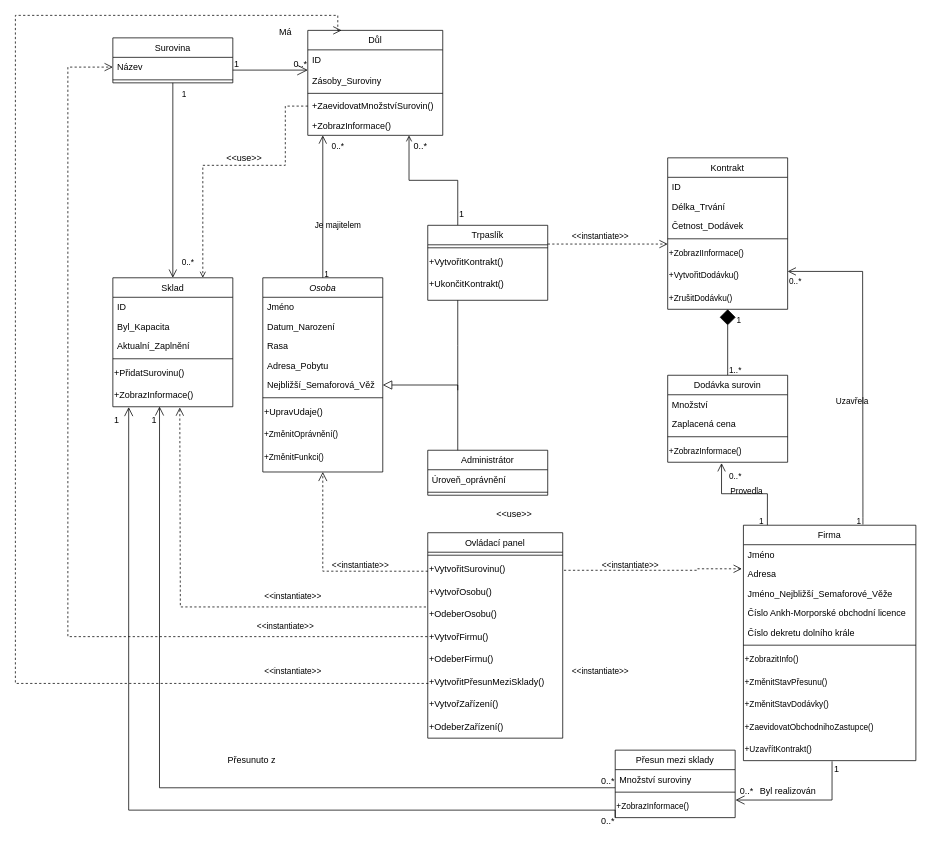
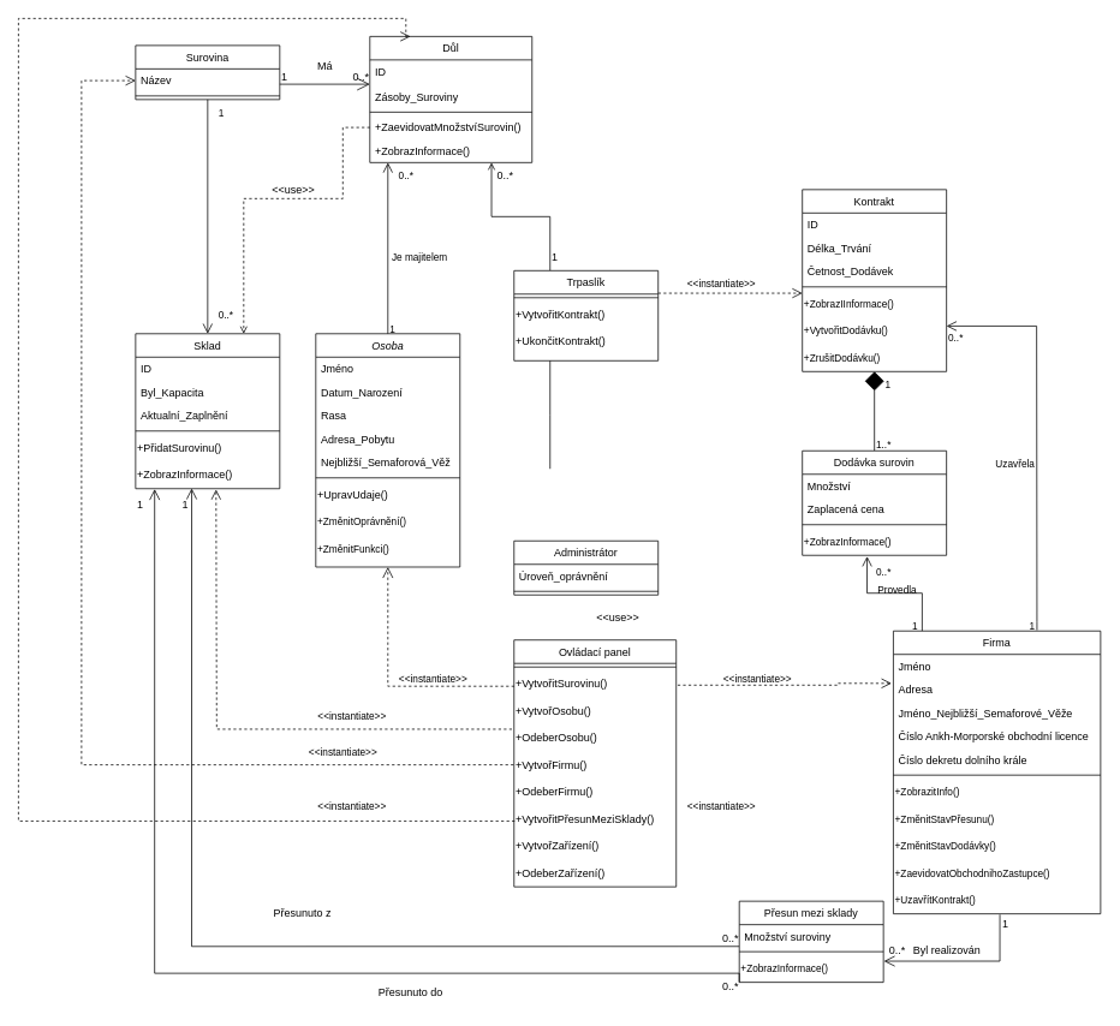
- <mxCell id="61" value="Má" style="text;html=1;align=center;verticalAlign=middle;resizable=0;points=[];autosize=1;strokeColor=none;fillColor=none;" parent="1" vertex="1"><mxGeometry x="360" y="28" width="40" height="30" as="geometry" /></mxCell>
+ <mxCell id="61" value="Má" style="text;html=1;align=center;verticalAlign=middle;resizable=0;points=[];autosize=1;strokeColor=none;fillColor=none;" parent="1" vertex="1"><mxGeometry x="340" y="58" width="40" height="30" as="geometry" /></mxCell>
- <mxCell id="103" value="Je majitelem" style="text;html=1;align=center;verticalAlign=middle;resizable=0;points=[];autosize=1;strokeColor=none;fillColor=none;fontSize=11;fontFamily=Helvetica;fontColor=default;" parent="1" vertex="1"><mxGeometry x="405" y="285" width="90" height="30" as="geometry" /></mxCell>
+ <mxCell id="103" value="Je majitelem" style="text;html=1;align=center;verticalAlign=middle;resizable=0;points=[];autosize=1;strokeColor=none;fillColor=none;fontSize=11;fontFamily=Helvetica;fontColor=default;" parent="1" vertex="1"><mxGeometry x="420" y="270" width="90" height="30" as="geometry" /></mxCell>
- <mxCell id="15" value="" style="endArrow=block;endSize=10;endFill=0;shadow=0;strokeWidth=1;rounded=0;edgeStyle=elbowEdgeStyle;elbow=vertical;entryX=1;entryY=0.5;entryDx=0;entryDy=0;exitX=0.25;exitY=0;exitDx=0;exitDy=0;" parent="1" source="12" target="7" edge="1"><mxGeometry width="160" relative="1" as="geometry"><mxPoint x="630" y="610" as="sourcePoint" /><mxPoint x="390" y="453" as="targetPoint" /><Array as="points"><mxPoint x="640" y="513" /></Array></mxGeometry></mxCell>
- <mxCell id="94" value="Uzavřela" style="text;html=1;align=center;verticalAlign=middle;resizable=0;points=[];autosize=1;strokeColor=none;fillColor=none;fontSize=11;fontFamily=Helvetica;fontColor=default;" parent="1" vertex="1"><mxGeometry x="1101" y="520" width="70" height="30" as="geometry" /></mxCell>
+ <mxCell id="94" value="Uzavřela" style="text;html=1;align=center;verticalAlign=middle;resizable=0;points=[];autosize=1;strokeColor=none;fillColor=none;fontSize=11;fontFamily=Helvetica;fontColor=default;" parent="1" vertex="1"><mxGeometry x="1091" y="500" width="70" height="30" as="geometry" /></mxCell>
+ <mxCell id="119" value="Přesunuto do" style="text;html=1;align=center;verticalAlign=middle;resizable=0;points=[];autosize=1;strokeColor=none;fillColor=none;" parent="1" vertex="1"><mxGeometry x="410" y="1087" width="90" height="30" as="geometry" /></mxCell>
